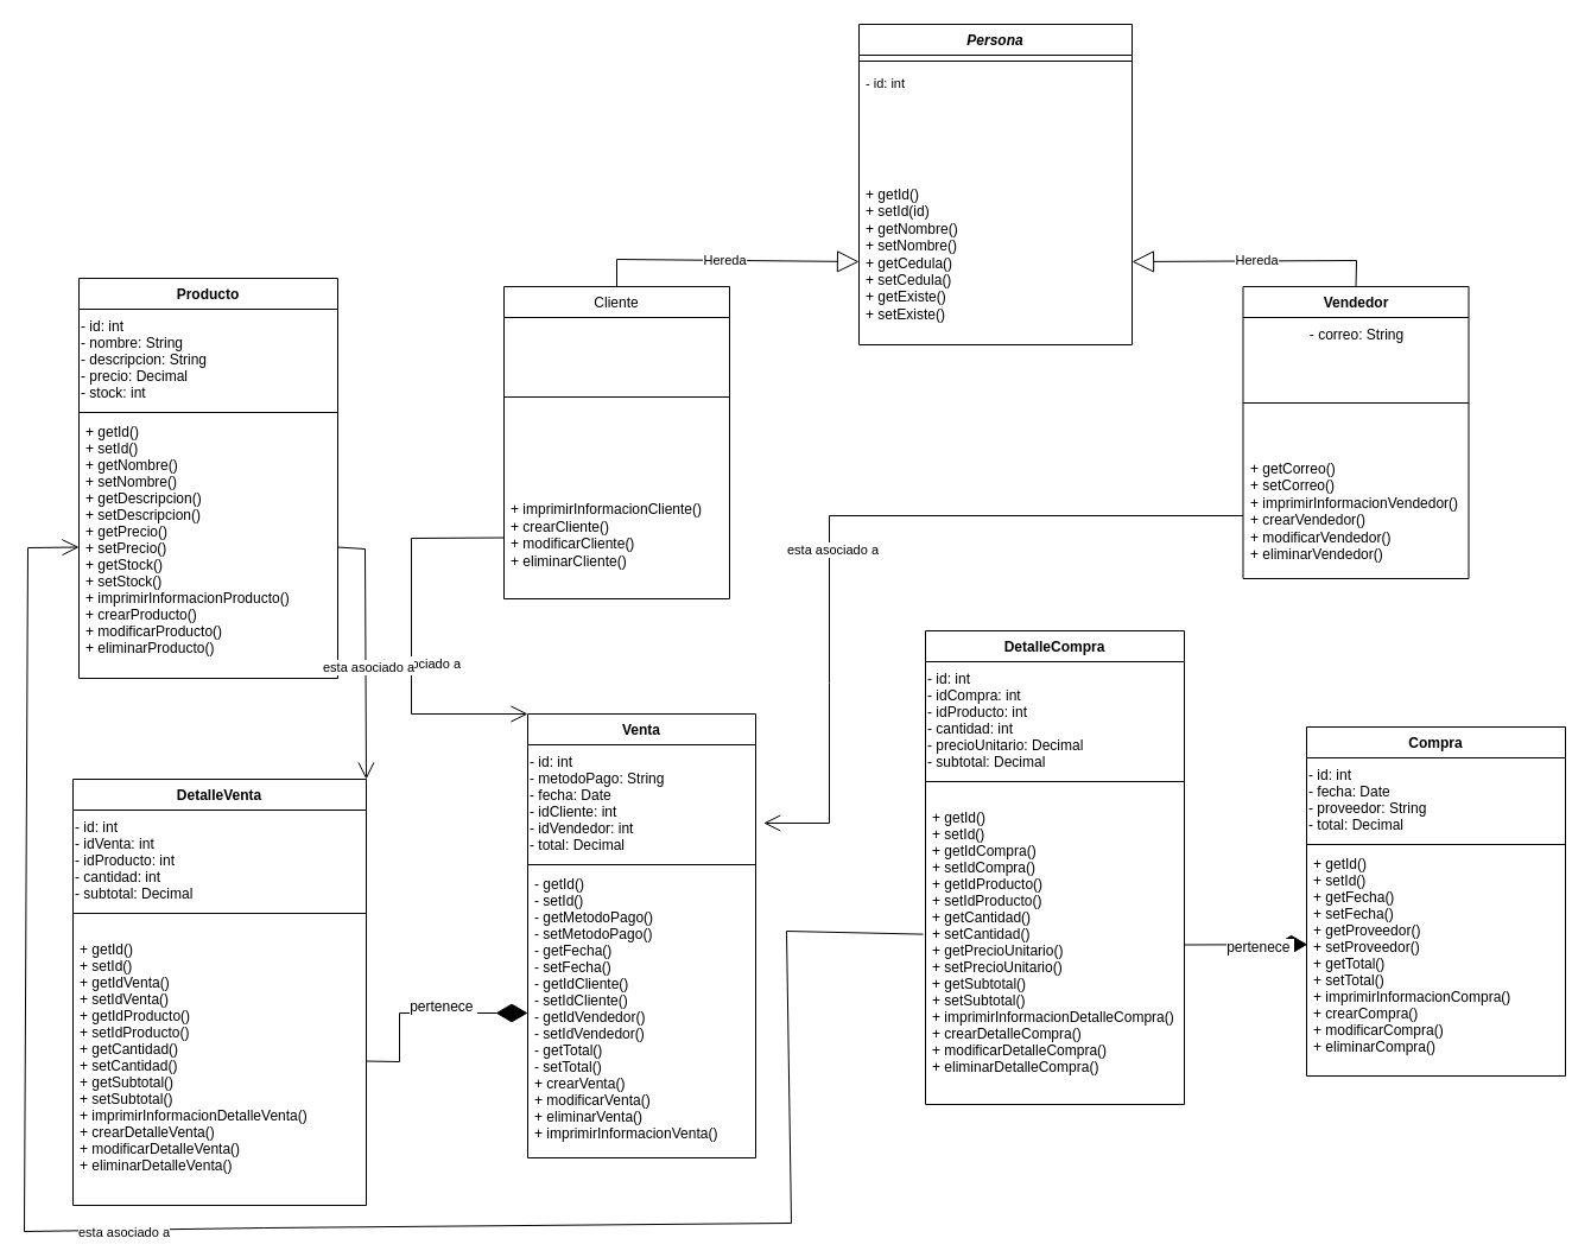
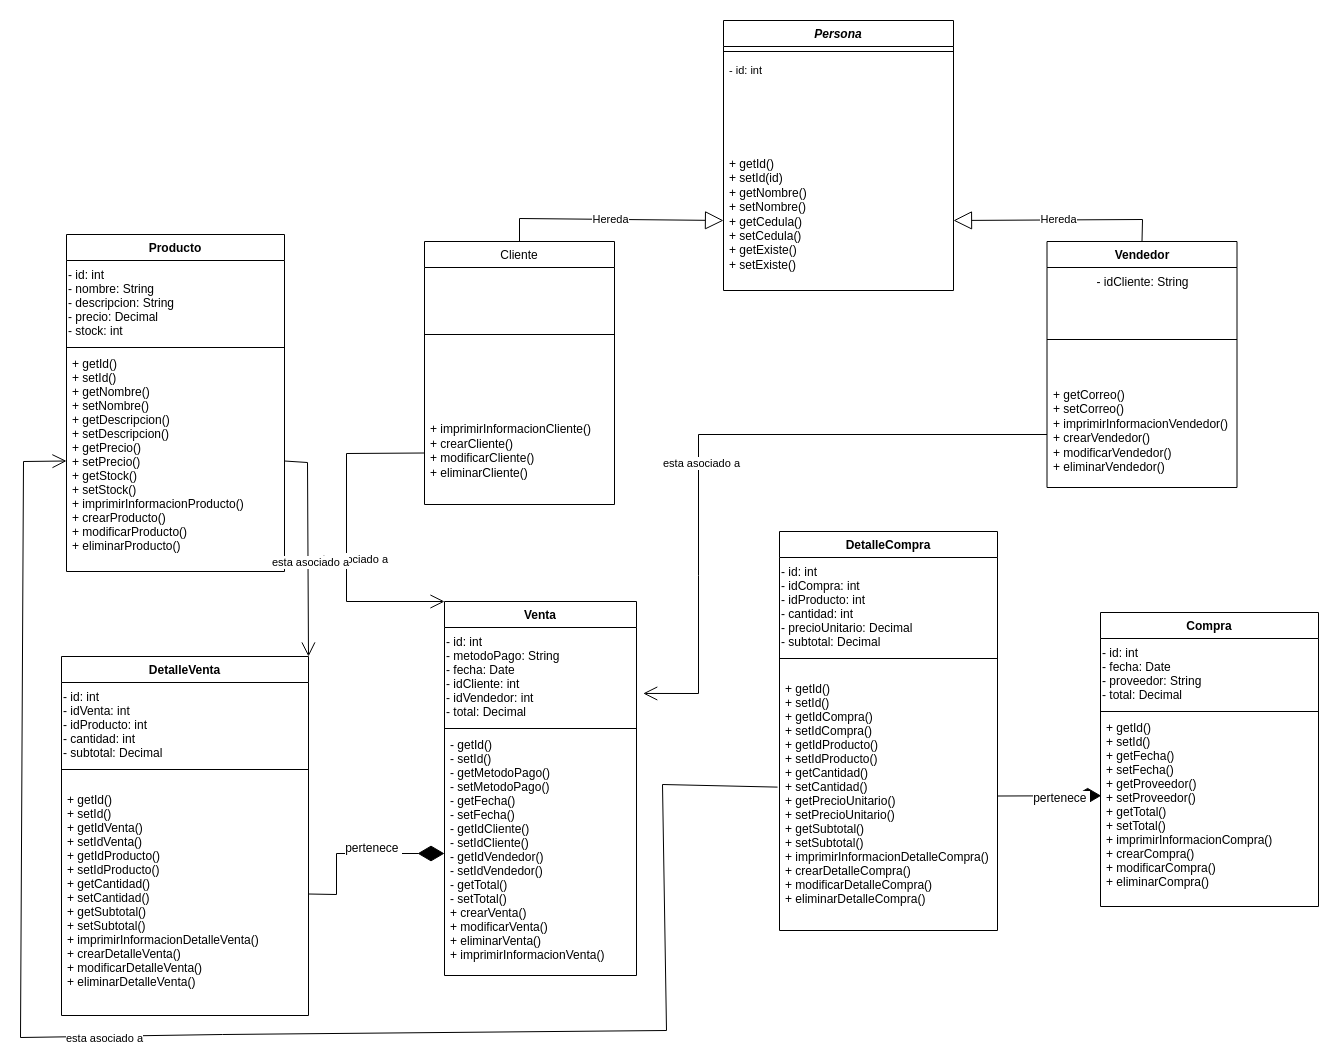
- <mxCell id="10" value="- correo: String" style="text;html=1;align=center;verticalAlign=middle;resizable=0;points=[];autosize=1;strokeColor=none;fillColor=none;" vertex="1" parent="9"><mxGeometry y="26" width="190" height="30" as="geometry" /></mxCell>
+ <mxCell id="10" value="- idCliente: String" style="text;html=1;align=center;verticalAlign=middle;resizable=0;points=[];autosize=1;strokeColor=none;fillColor=none;" vertex="1" parent="9"><mxGeometry y="26" width="190" height="30" as="geometry" /></mxCell>
